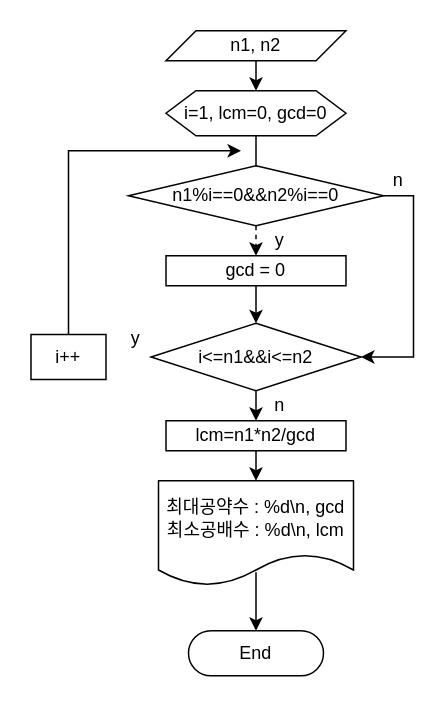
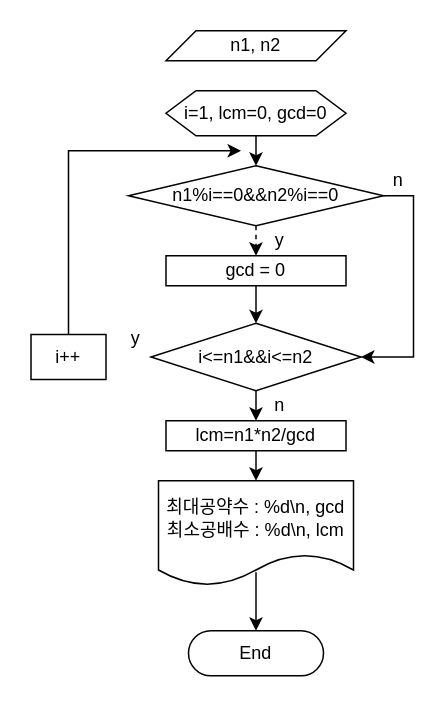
- <mxCell id="2" style="edgeStyle=orthogonalEdgeStyle;rounded=0;orthogonalLoop=1;jettySize=auto;html=1;exitX=0.5;exitY=1;exitDx=0;exitDy=0;entryX=0.5;entryY=0;entryDx=0;entryDy=0;" edge="1" parent="1" source="3" target="5"><mxGeometry relative="1" as="geometry" /></mxCell>
- <mxCell id="4" style="edgeStyle=orthogonalEdgeStyle;rounded=0;orthogonalLoop=1;jettySize=auto;html=1;exitX=0.5;exitY=1;exitDx=0;exitDy=0;entryX=0.5;entryY=0;entryDx=0;entryDy=0;endArrow=none;" edge="1" parent="1" source="5" target="8"><mxGeometry relative="1" as="geometry" /></mxCell>
+ <mxCell id="4" style="edgeStyle=orthogonalEdgeStyle;rounded=0;orthogonalLoop=1;jettySize=auto;html=1;exitX=0.5;exitY=1;exitDx=0;exitDy=0;entryX=0.5;entryY=0;entryDx=0;entryDy=0;" edge="1" parent="1" source="5" target="8"><mxGeometry relative="1" as="geometry" /></mxCell>
